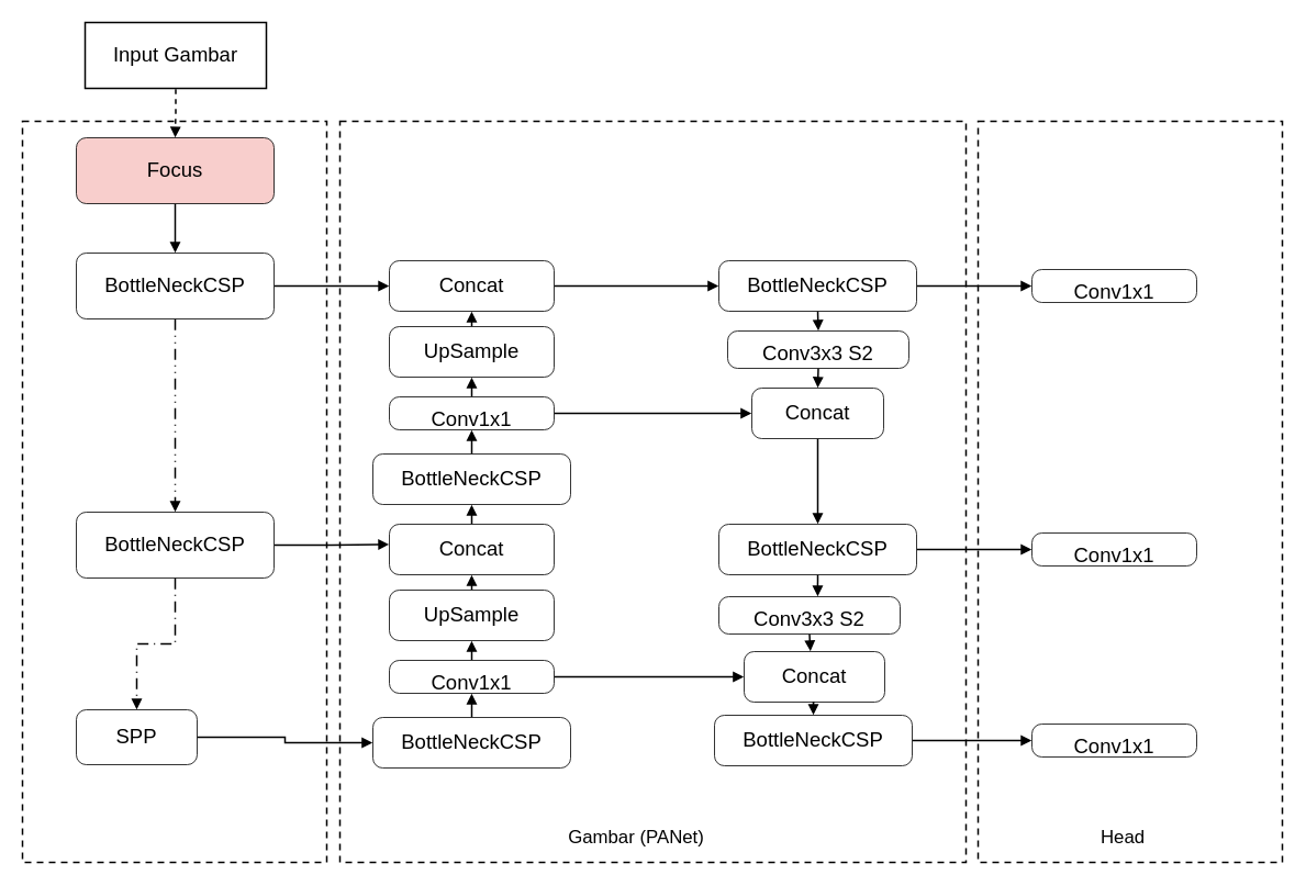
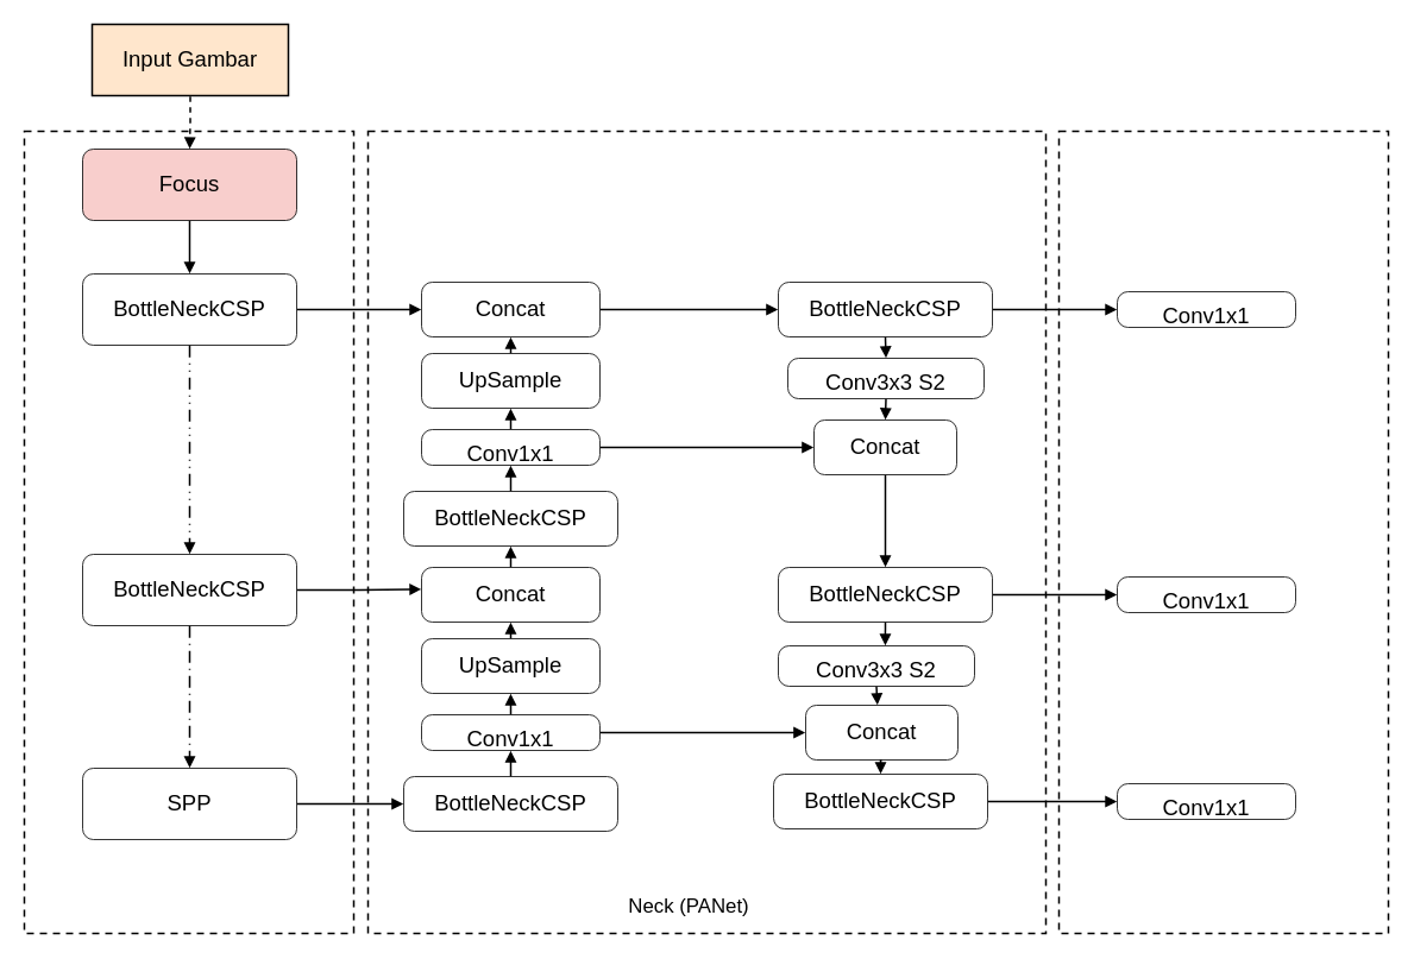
- <mxCell id="48" value="Input Gambar" style="html=1;overflow=block;blockSpacing=1;whiteSpace=wrap;fontSize=18.5;fontColor=default;spacing=3.8;strokeOpacity=100;strokeWidth=1.5;" parent="1" vertex="1"><mxGeometry x="77" y="20" width="165" height="60" as="geometry" /></mxCell>
+ <mxCell id="48" value="Input Gambar" style="html=1;overflow=block;blockSpacing=1;whiteSpace=wrap;fontSize=18.5;fontColor=default;spacing=3.8;strokeOpacity=100;strokeWidth=1.5;fillColor=#ffe6cc;" parent="1" vertex="1"><mxGeometry x="77" y="20" width="165" height="60" as="geometry" /></mxCell>
- <mxCell id="5" value="SPP" style="html=1;overflow=block;blockSpacing=1;whiteSpace=wrap;fontSize=18.5;fontColor=default;spacing=9;strokeOpacity=100;rounded=1;absoluteArcSize=1;arcSize=18;strokeWidth=0.8;" parent="1" vertex="1"><mxGeometry x="69" y="646" width="110" height="50" as="geometry" /></mxCell>
+ <mxCell id="5" value="SPP" style="html=1;overflow=block;blockSpacing=1;whiteSpace=wrap;fontSize=18.5;fontColor=default;spacing=9;strokeOpacity=100;rounded=1;absoluteArcSize=1;arcSize=18;strokeWidth=0.8;" parent="1" vertex="1"><mxGeometry x="69" y="646" width="180" height="60" as="geometry" /></mxCell>
- <mxCell id="55" value="Head" style="html=1;overflow=block;blockSpacing=1;whiteSpace=wrap;fontSize=16.8;fontColor=default;spacing=3.8;strokeOpacity=0;fillOpacity=0;fillColor=#ffffff;strokeWidth=1.5;" parent="1" vertex="1"><mxGeometry x="932" y="740" width="180" height="45" as="geometry" /></mxCell>
- <mxCell id="53" value="Gambar (PANet)" style="html=1;overflow=block;blockSpacing=1;whiteSpace=wrap;fontSize=16.8;fontColor=default;spacing=3.8;strokeOpacity=0;fillOpacity=0;fillColor=#ffffff;strokeWidth=1.5;" parent="1" vertex="1"><mxGeometry x="394" y="740" width="370" height="45" as="geometry" /></mxCell>
+ <mxCell id="53" value="Neck (PANet)" style="html=1;overflow=block;blockSpacing=1;whiteSpace=wrap;fontSize=16.8;fontColor=default;spacing=3.8;strokeOpacity=0;fillOpacity=0;fillColor=#ffffff;strokeWidth=1.5;" parent="1" vertex="1"><mxGeometry x="394" y="740" width="370" height="45" as="geometry" /></mxCell>
